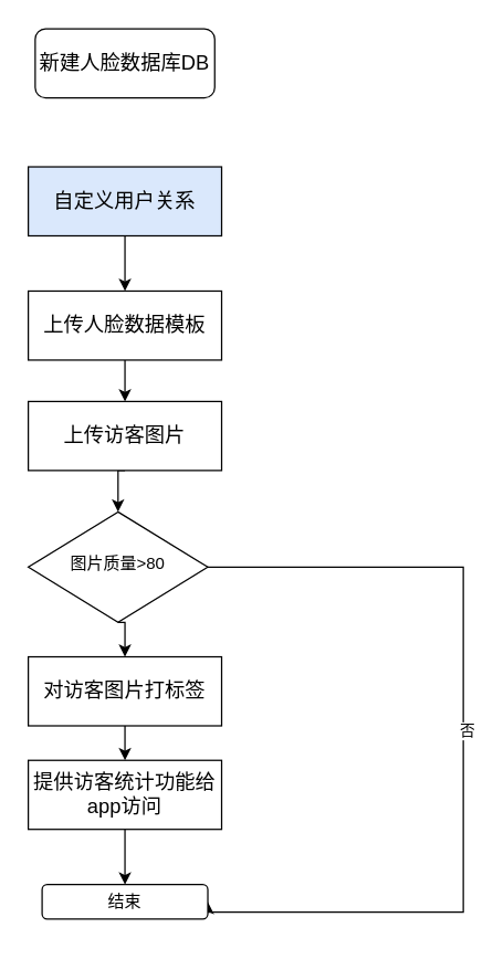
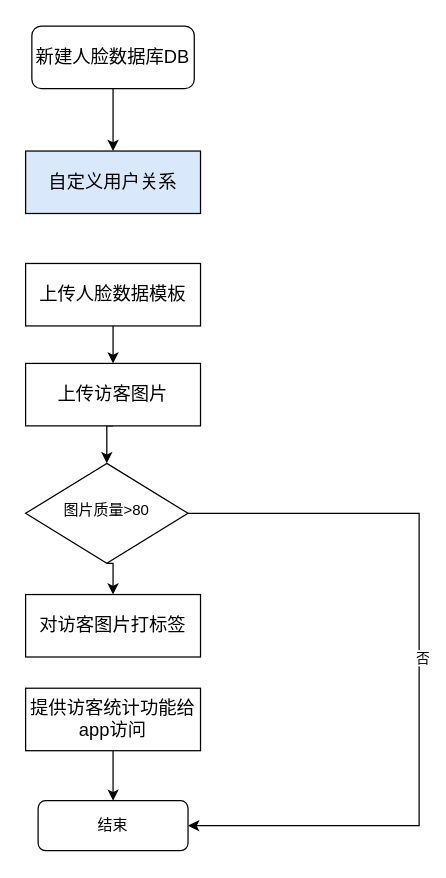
+ <mxCell id="2" style="edgeStyle=orthogonalEdgeStyle;rounded=0;orthogonalLoop=1;jettySize=auto;html=1;exitX=0.5;exitY=1;exitDx=0;exitDy=0;" edge="1" parent="1" source="3" target="10"><mxGeometry relative="1" as="geometry" /></mxCell>
- <mxCell id="9" style="edgeStyle=orthogonalEdgeStyle;rounded=0;orthogonalLoop=1;jettySize=auto;html=1;exitX=0.5;exitY=1;exitDx=0;exitDy=0;entryX=0.5;entryY=0;entryDx=0;entryDy=0;" edge="1" parent="1" source="10" target="12"><mxGeometry relative="1" as="geometry" /></mxCell>
- <mxCell id="13" style="edgeStyle=orthogonalEdgeStyle;rounded=0;orthogonalLoop=1;jettySize=auto;html=1;exitX=0.5;exitY=1;exitDx=0;exitDy=0;" edge="1" parent="1" source="14" target="18"><mxGeometry relative="1" as="geometry" /></mxCell>
- <mxCell id="8" value="结束" style="rounded=1;whiteSpace=wrap;html=1;fontSize=12;glass=0;strokeWidth=1;shadow=0;" parent="1" vertex="1"><mxGeometry x="30" y="640" width="120" height="25" as="geometry" /></mxCell>
+ <mxCell id="8" value="结束" style="rounded=1;whiteSpace=wrap;html=1;fontSize=12;glass=0;strokeWidth=1;shadow=0;" parent="1" vertex="1"><mxGeometry x="30" y="640" width="120" height="40" as="geometry" /></mxCell>
